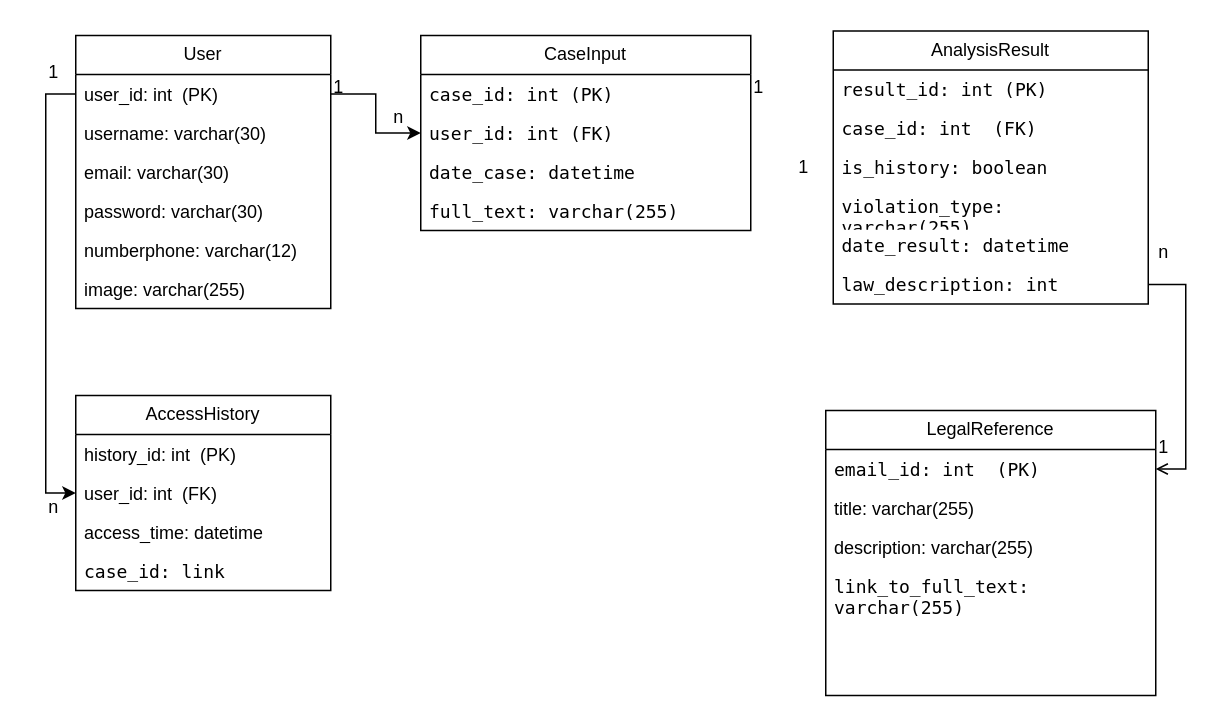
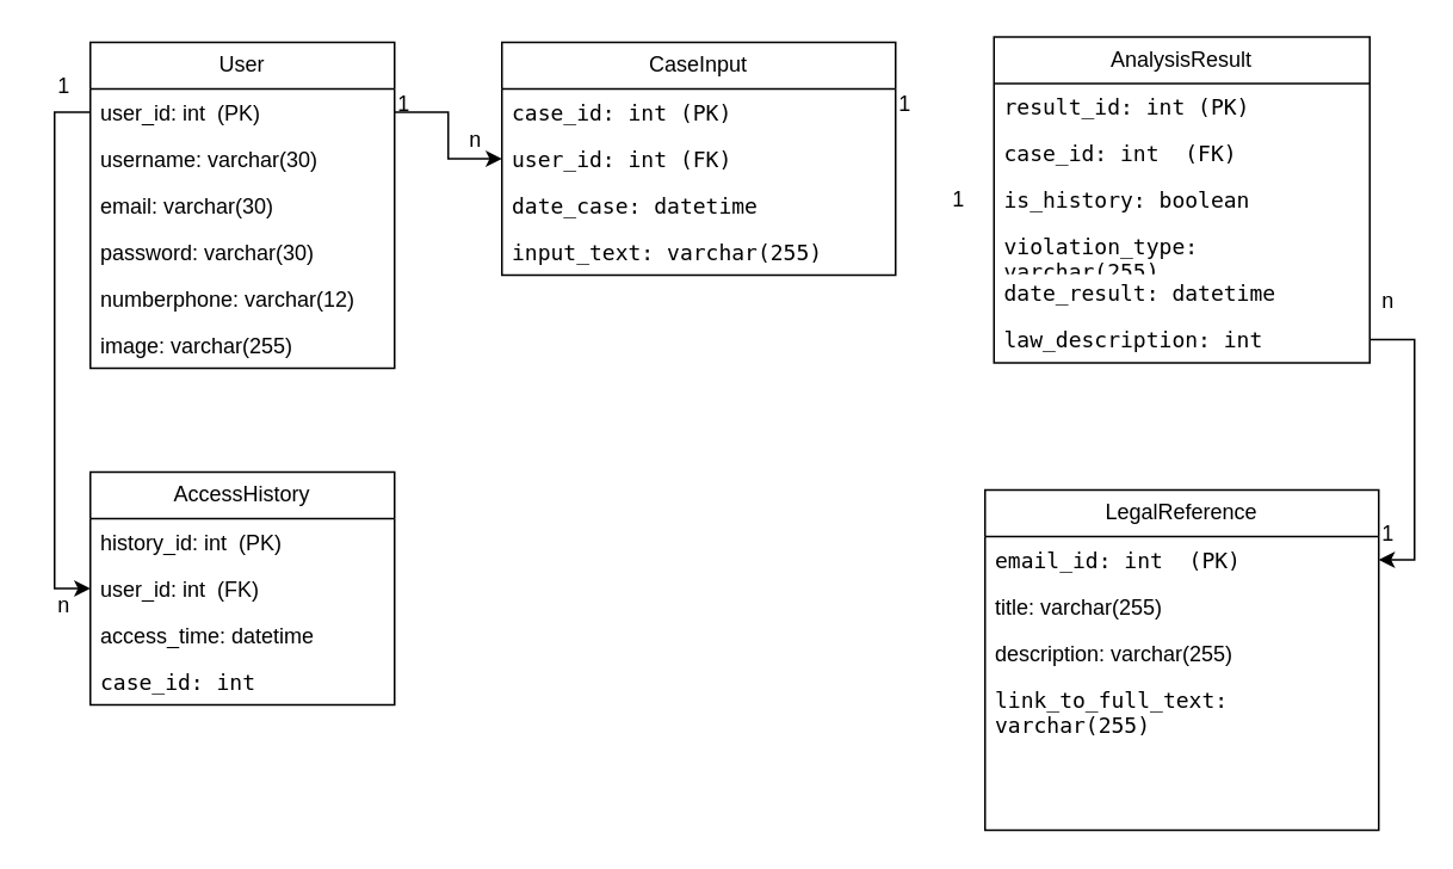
- <mxCell id="13" value="&lt;code data-end=&quot;562&quot; data-start=&quot;550&quot;&gt;full_text: varchar(255)&lt;/code&gt;" style="text;strokeColor=none;fillColor=none;align=left;verticalAlign=top;spacingLeft=4;spacingRight=4;overflow=hidden;rotatable=0;points=[[0,0.5],[1,0.5]];portConstraint=eastwest;whiteSpace=wrap;html=1;" parent="9" vertex="1"><mxGeometry y="104" width="220" height="26" as="geometry" /></mxCell>
+ <mxCell id="13" value="&lt;code data-end=&quot;562&quot; data-start=&quot;550&quot;&gt;input_text: varchar(255)&lt;/code&gt;" style="text;strokeColor=none;fillColor=none;align=left;verticalAlign=top;spacingLeft=4;spacingRight=4;overflow=hidden;rotatable=0;points=[[0,0.5],[1,0.5]];portConstraint=eastwest;whiteSpace=wrap;html=1;" parent="9" vertex="1"><mxGeometry y="104" width="220" height="26" as="geometry" /></mxCell>
- <mxCell id="33" style="edgeStyle=orthogonalEdgeStyle;rounded=0;orthogonalLoop=1;jettySize=auto;html=1;exitX=1;exitY=0.5;exitDx=0;exitDy=0;entryX=1;entryY=0.5;entryDx=0;entryDy=0;endArrow=open;" parent="1" source="20" target="22" edge="1"><mxGeometry relative="1" as="geometry" /></mxCell>
+ <mxCell id="33" style="edgeStyle=orthogonalEdgeStyle;rounded=0;orthogonalLoop=1;jettySize=auto;html=1;exitX=1;exitY=0.5;exitDx=0;exitDy=0;entryX=1;entryY=0.5;entryDx=0;entryDy=0;" parent="1" source="20" target="22" edge="1"><mxGeometry relative="1" as="geometry" /></mxCell>
- <mxCell id="39" value="&lt;span style=&quot;font-family: monospace;&quot;&gt;case_id: link&lt;/span&gt;" style="text;strokeColor=none;fillColor=none;align=left;verticalAlign=top;spacingLeft=4;spacingRight=4;overflow=hidden;rotatable=0;points=[[0,0.5],[1,0.5]];portConstraint=eastwest;whiteSpace=wrap;html=1;" parent="35" vertex="1"><mxGeometry y="104" width="170" height="26" as="geometry" /></mxCell>
+ <mxCell id="39" value="&lt;span style=&quot;font-family: monospace;&quot;&gt;case_id: int&lt;/span&gt;" style="text;strokeColor=none;fillColor=none;align=left;verticalAlign=top;spacingLeft=4;spacingRight=4;overflow=hidden;rotatable=0;points=[[0,0.5],[1,0.5]];portConstraint=eastwest;whiteSpace=wrap;html=1;" parent="35" vertex="1"><mxGeometry y="104" width="170" height="26" as="geometry" /></mxCell>
